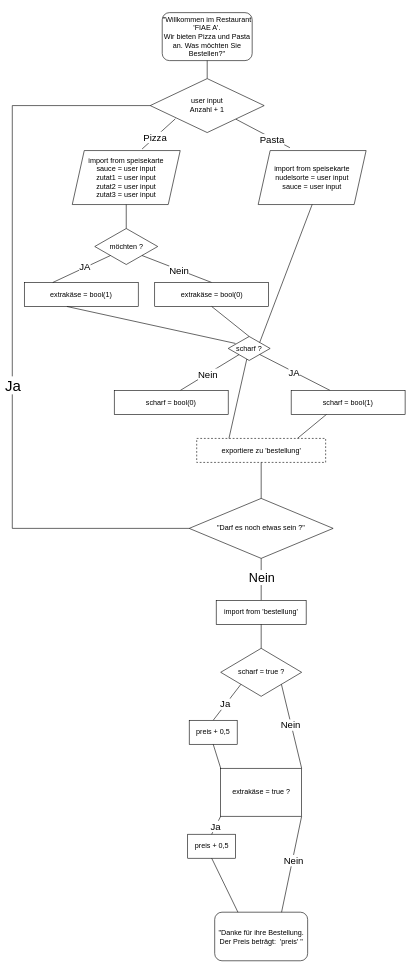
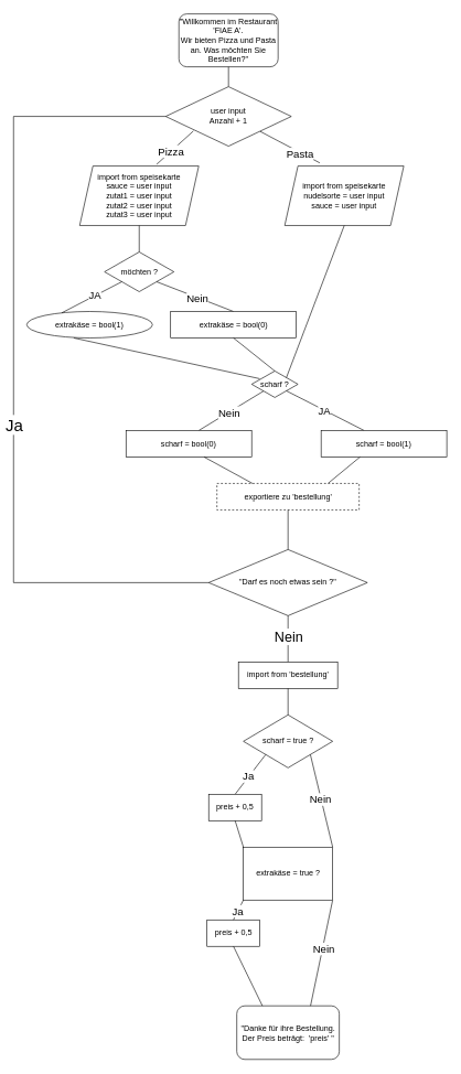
- <mxCell id="20" value="&lt;div&gt;extrakäse = bool(1)&lt;/div&gt;" style="rounded=0;whiteSpace=wrap;html=1;" parent="1" vertex="1"><mxGeometry x="40" y="470" width="190" height="40" as="geometry" /></mxCell>
+ <mxCell id="20" value="&lt;div&gt;extrakäse = bool(1)&lt;/div&gt;" style="ellipse;whiteSpace=wrap;html=1;" parent="1" vertex="1"><mxGeometry x="40" y="470" width="190" height="40" as="geometry" /></mxCell>
- <mxCell id="39" value="" style="endArrow=none;html=1;rounded=0;exitX=0.25;exitY=0;exitDx=0;exitDy=0;" parent="1" source="33" target="18" edge="1"><mxGeometry width="50" height="50" relative="1" as="geometry"><mxPoint x="430" y="610" as="sourcePoint" /><mxPoint x="480" y="560" as="targetPoint" /></mxGeometry></mxCell>
+ <mxCell id="39" value="" style="endArrow=none;html=1;rounded=0;entryX=0.621;entryY=1;entryDx=0;entryDy=0;entryPerimeter=0;exitX=0.25;exitY=0;exitDx=0;exitDy=0;" parent="1" source="33" target="38" edge="1"><mxGeometry width="50" height="50" relative="1" as="geometry"><mxPoint x="430" y="610" as="sourcePoint" /><mxPoint x="480" y="560" as="targetPoint" /></mxGeometry></mxCell>
